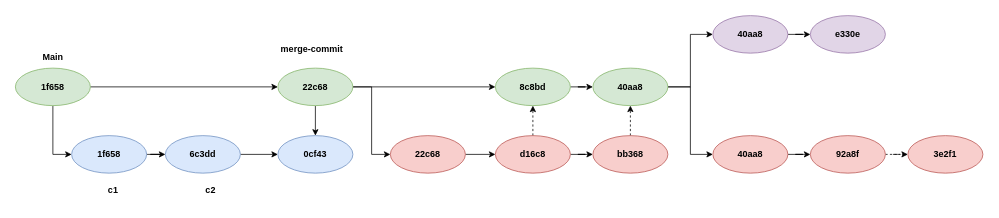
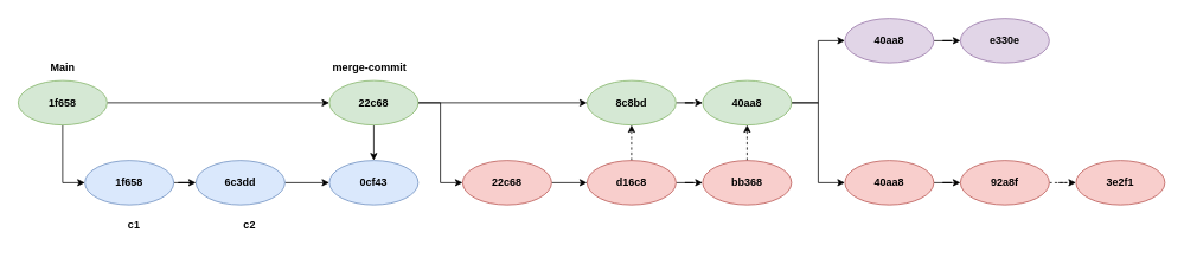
- <mxCell id="17" value="&lt;b&gt;merge-commit&lt;/b&gt;" style="text;html=1;align=center;verticalAlign=middle;resizable=0;points=[];autosize=1;strokeColor=none;fillColor=none;" vertex="1" parent="1"><mxGeometry x="360" y="50" width="110" height="30" as="geometry" /></mxCell>
+ <mxCell id="17" value="&lt;b&gt;merge-commit&lt;/b&gt;" style="text;html=1;align=center;verticalAlign=middle;resizable=0;points=[];autosize=1;strokeColor=none;fillColor=none;" vertex="1" parent="1"><mxGeometry x="360" y="60" width="110" height="30" as="geometry" /></mxCell>
